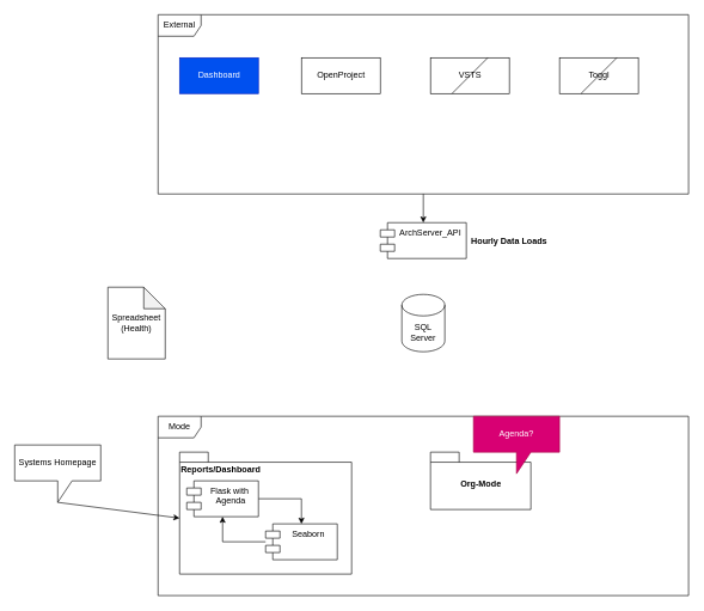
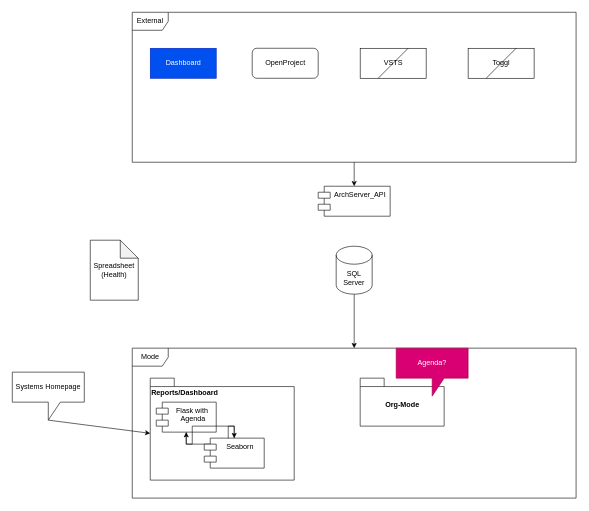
- <mxCell id="8" value="OpenProject" style="html=1;" vertex="1" parent="1"><mxGeometry x="420" y="80" width="110" height="50" as="geometry" /></mxCell>
+ <mxCell id="8" value="OpenProject" style="html=1;rounded=1;" vertex="1" parent="1"><mxGeometry x="420" y="80" width="110" height="50" as="geometry" /></mxCell>
- <mxCell id="11" value="Hourly Data Loads" style="text;align=center;fontStyle=1;verticalAlign=middle;spacingLeft=3;spacingRight=3;strokeColor=none;rotatable=0;points=[[0,0.5],[1,0.5]];portConstraint=eastwest;" vertex="1" parent="1"><mxGeometry x="670" y="322" width="80" height="26" as="geometry" /></mxCell>
+ <mxCell id="5" style="edgeStyle=orthogonalEdgeStyle;rounded=0;orthogonalLoop=1;jettySize=auto;html=1;" edge="1" parent="1" source="6" target="12"><mxGeometry relative="1" as="geometry" /></mxCell>
- <mxCell id="22" value="Seaborn" style="shape=module;align=left;spacingLeft=20;align=center;verticalAlign=top;" vertex="1" parent="1"><mxGeometry x="370" y="730" width="100" height="50" as="geometry" /></mxCell>
+ <mxCell id="22" value="Seaborn" style="shape=module;align=left;spacingLeft=20;align=center;verticalAlign=top;" vertex="1" parent="1"><mxGeometry x="340" y="730" width="100" height="50" as="geometry" /></mxCell>
